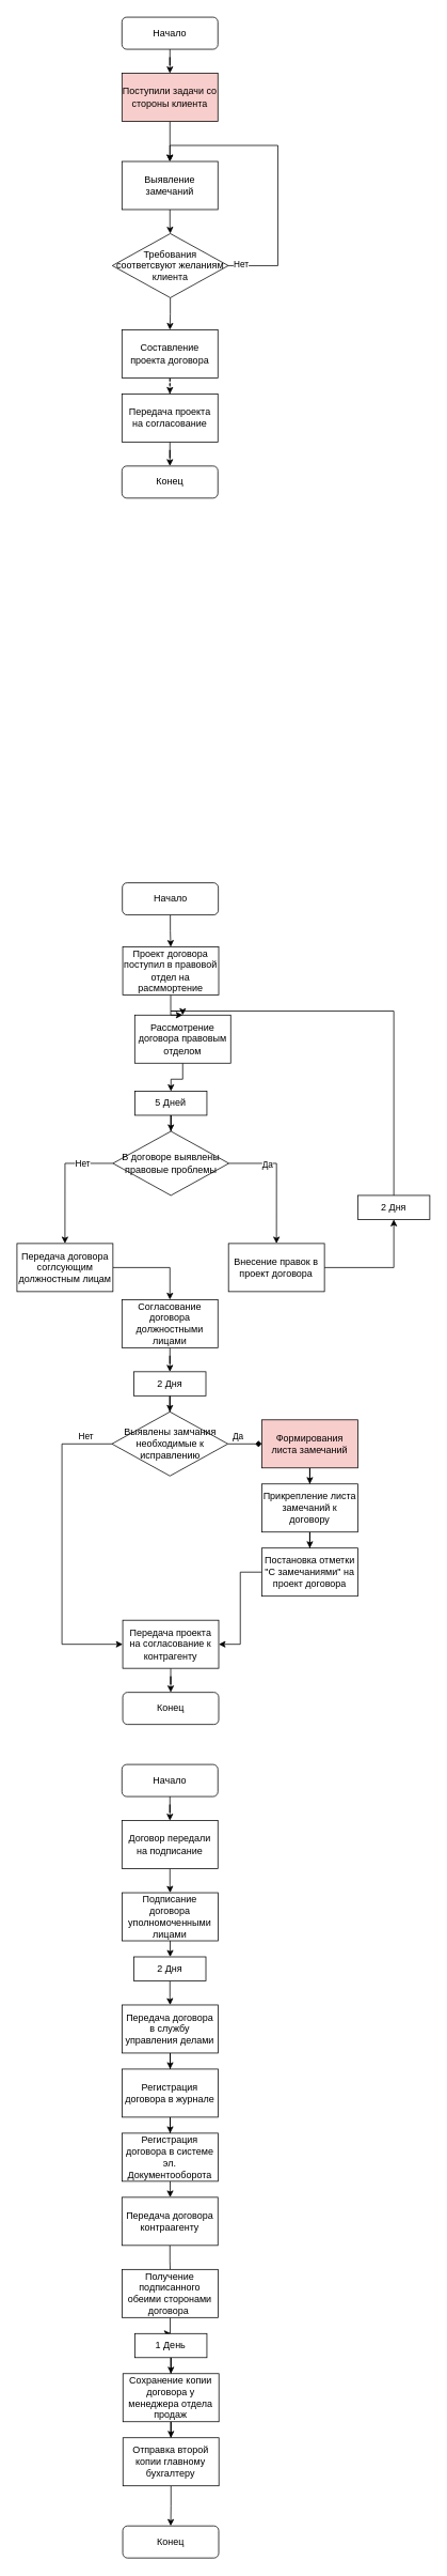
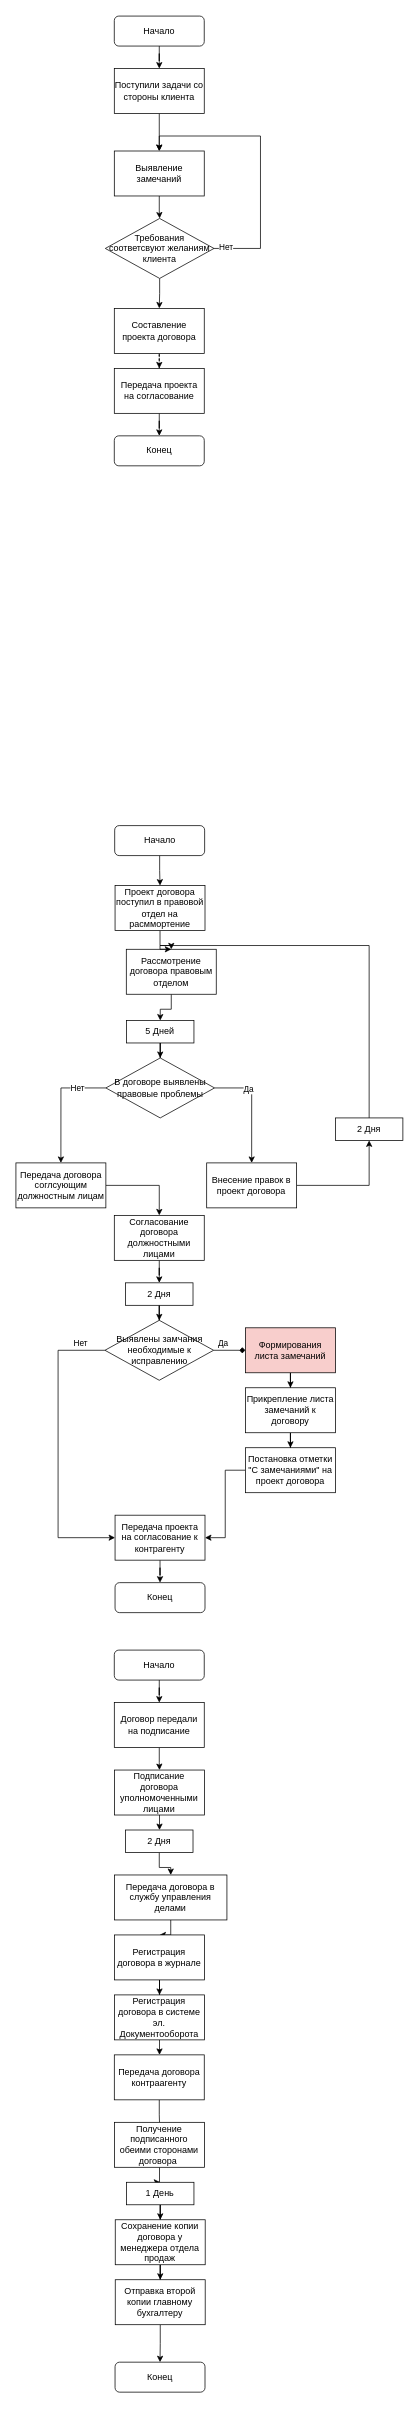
- <mxCell id="6" value="Поступили задачи со стороны клиента" style="rounded=0;whiteSpace=wrap;html=1;fillColor=#f8cecc;" vertex="1" parent="1"><mxGeometry x="152" y="90" width="120" height="60" as="geometry" /></mxCell>
+ <mxCell id="6" value="Поступили задачи со стороны клиента" style="rounded=0;whiteSpace=wrap;html=1;" vertex="1" parent="1"><mxGeometry x="152" y="90" width="120" height="60" as="geometry" /></mxCell>
- <mxCell id="29" value="Внесение правок в проект договора" style="rounded=0;whiteSpace=wrap;html=1;" vertex="1" parent="1"><mxGeometry x="285.25" y="1550" width="120" height="60" as="geometry" /></mxCell>
+ <mxCell id="29" value="Внесение правок в проект договора" style="rounded=0;whiteSpace=wrap;html=1;" vertex="1" parent="1"><mxGeometry x="275.25" y="1550" width="120" height="60" as="geometry" /></mxCell>
- <mxCell id="63" value="Передача договора в службу управления делами" style="whiteSpace=wrap;html=1;rounded=0;" vertex="1" parent="1"><mxGeometry x="152.25" y="2500" width="120" height="60" as="geometry" /></mxCell>
+ <mxCell id="63" value="Передача договора в службу управления делами" style="whiteSpace=wrap;html=1;rounded=0;" vertex="1" parent="1"><mxGeometry x="152.25" y="2500" width="150" height="60" as="geometry" /></mxCell>
